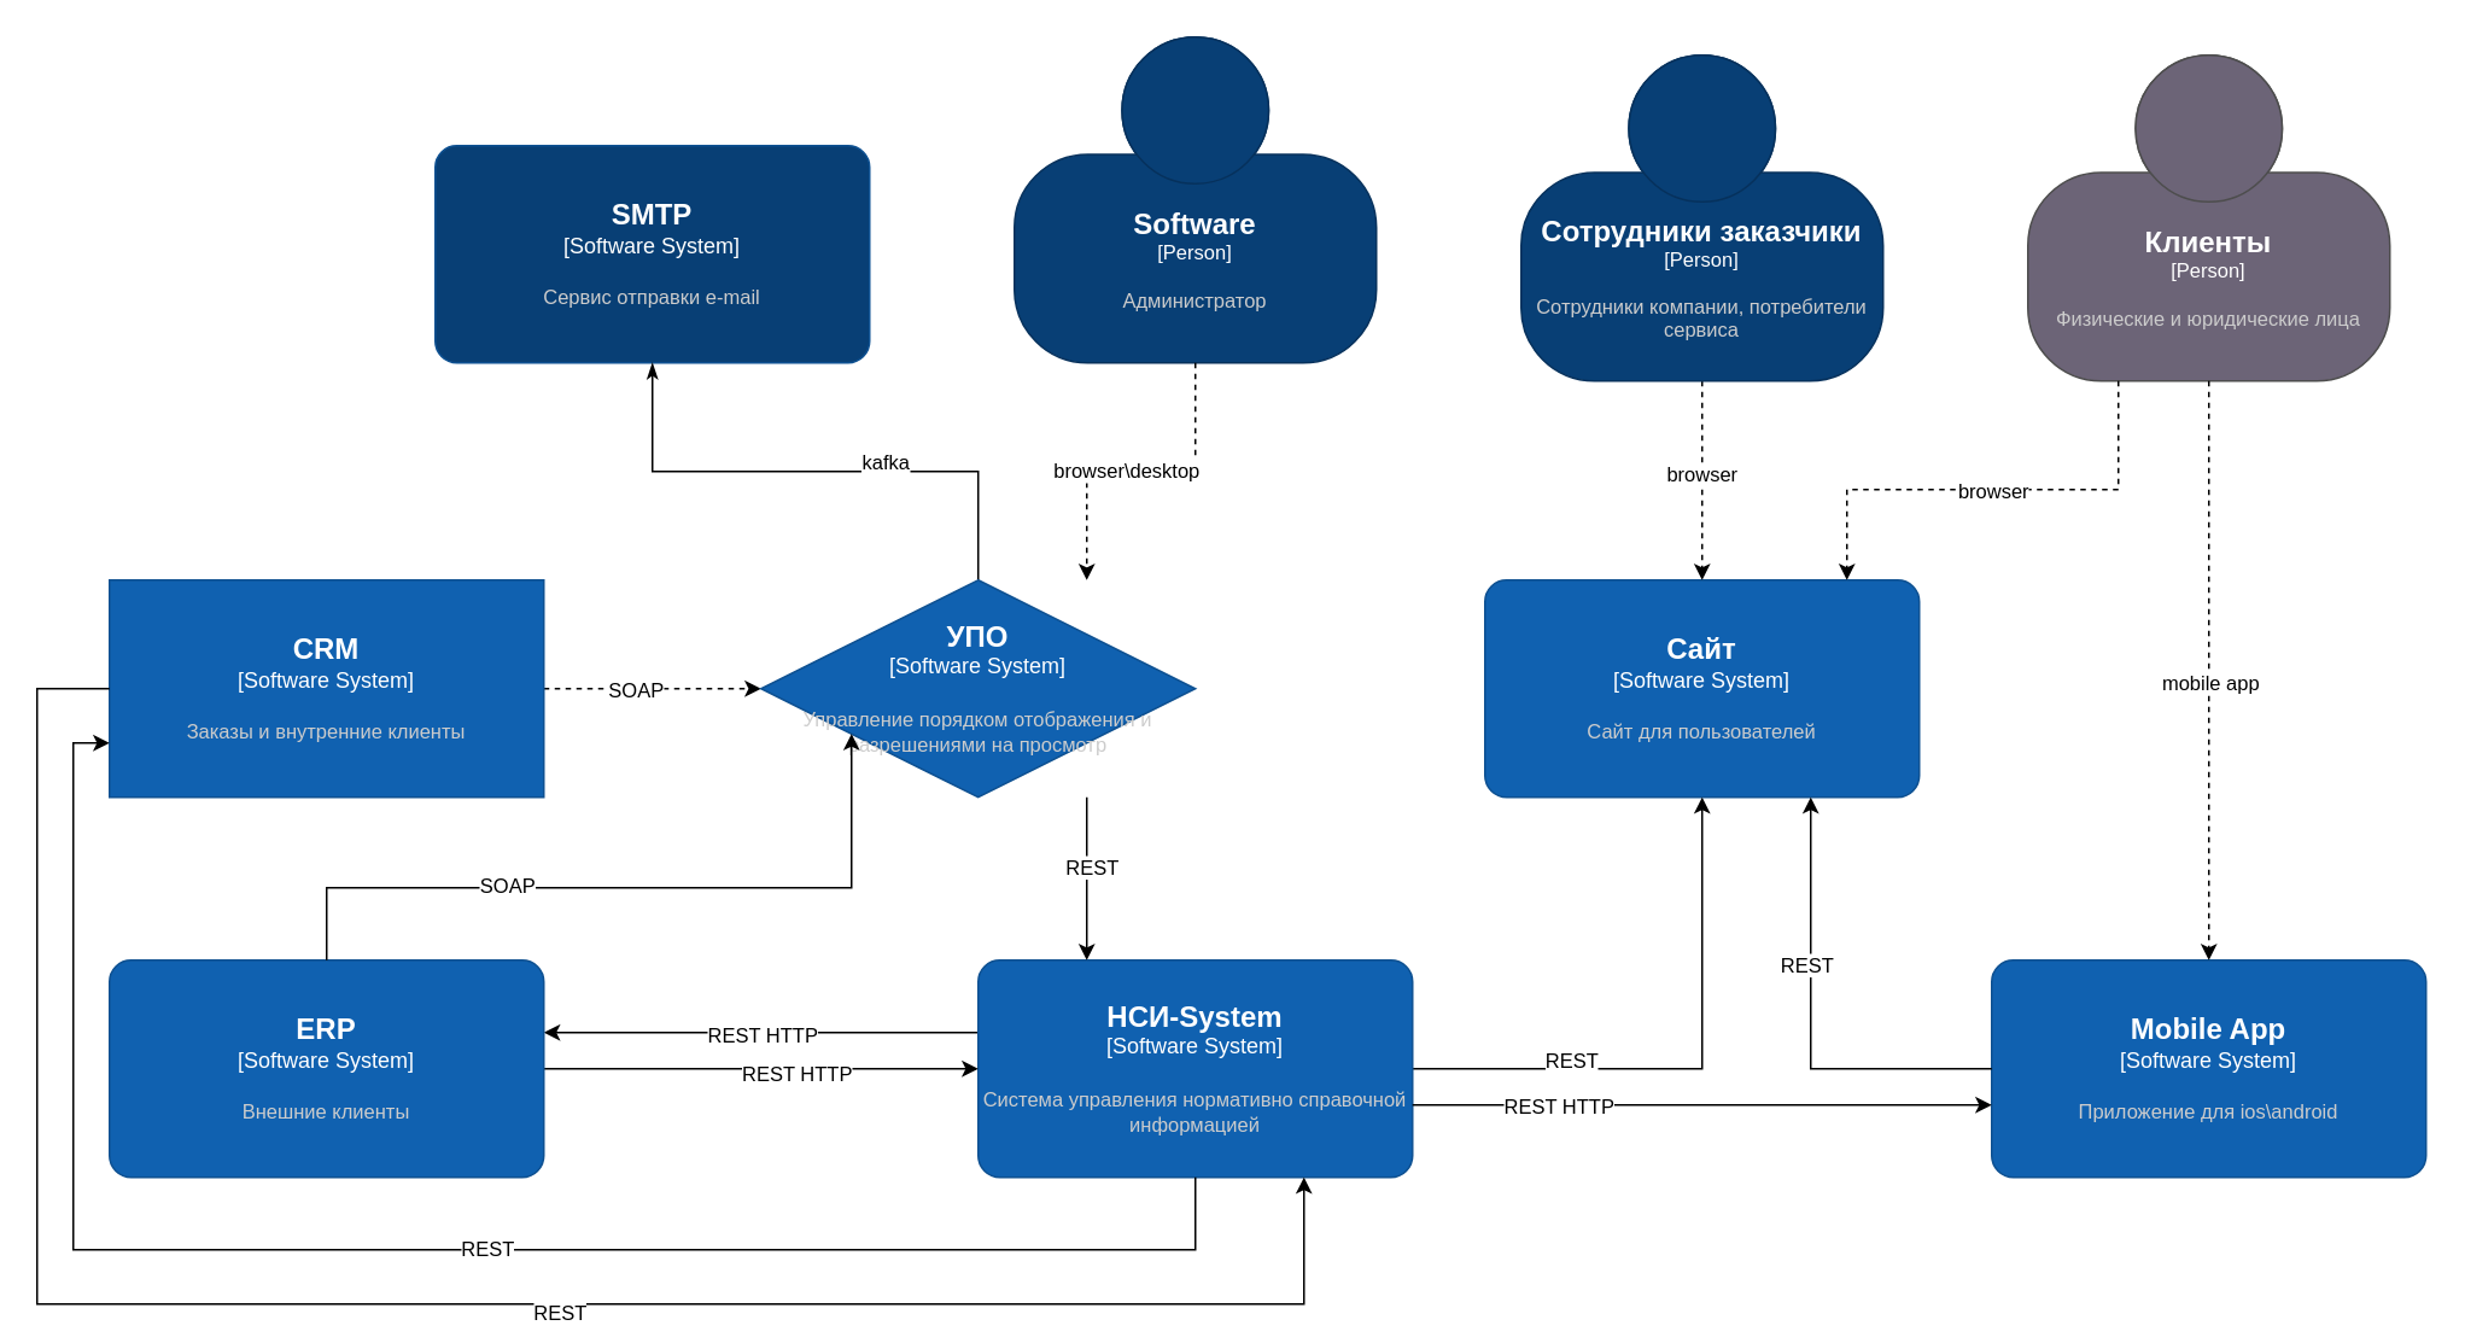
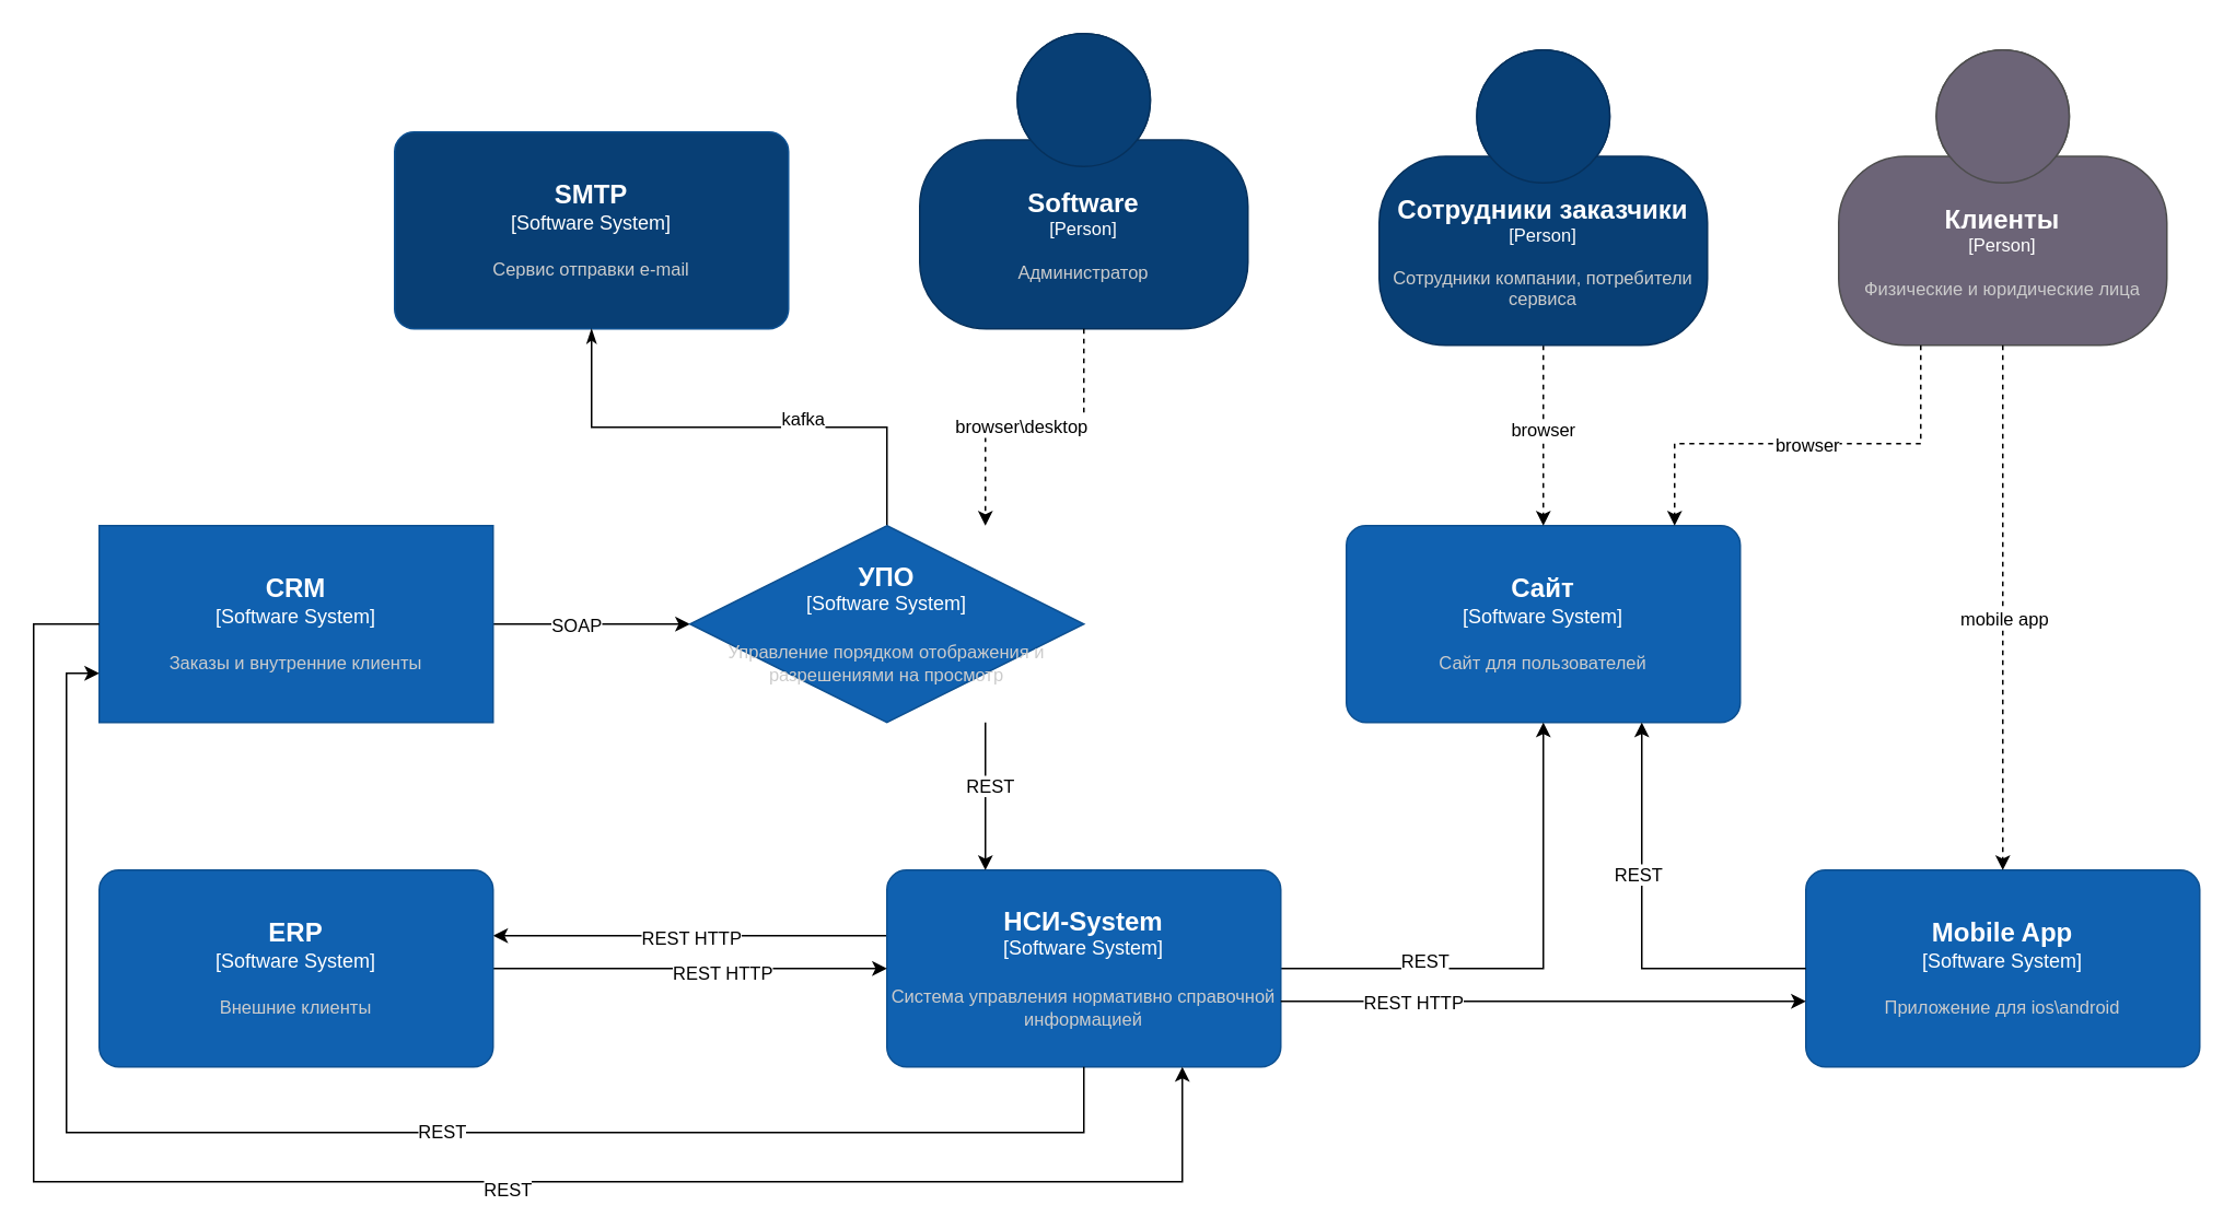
- <mxCell id="2" style="edgeStyle=orthogonalEdgeStyle;rounded=0;orthogonalLoop=1;jettySize=auto;html=1;dashed=1;" edge="1" parent="1" source="4" target="28"><mxGeometry relative="1" as="geometry" /></mxCell>
+ <mxCell id="2" style="edgeStyle=orthogonalEdgeStyle;rounded=0;orthogonalLoop=1;jettySize=auto;html=1;" edge="1" parent="1" source="4" target="28"><mxGeometry relative="1" as="geometry" /></mxCell>
- <mxCell id="33" style="edgeStyle=orthogonalEdgeStyle;rounded=0;orthogonalLoop=1;jettySize=auto;html=1;" edge="1" parent="1" source="13" target="28"><mxGeometry relative="1" as="geometry"><Array as="points"><mxPoint x="180" y="490" /><mxPoint x="470" y="490" /></Array></mxGeometry></mxCell>
- <mxCell id="34" value="SOAP" style="edgeLabel;html=1;align=center;verticalAlign=middle;resizable=0;points=[];numbered=0;" vertex="1" connectable="0" parent="33"><mxGeometry x="-0.33" y="2" relative="1" as="geometry"><mxPoint as="offset" /></mxGeometry></mxCell>
